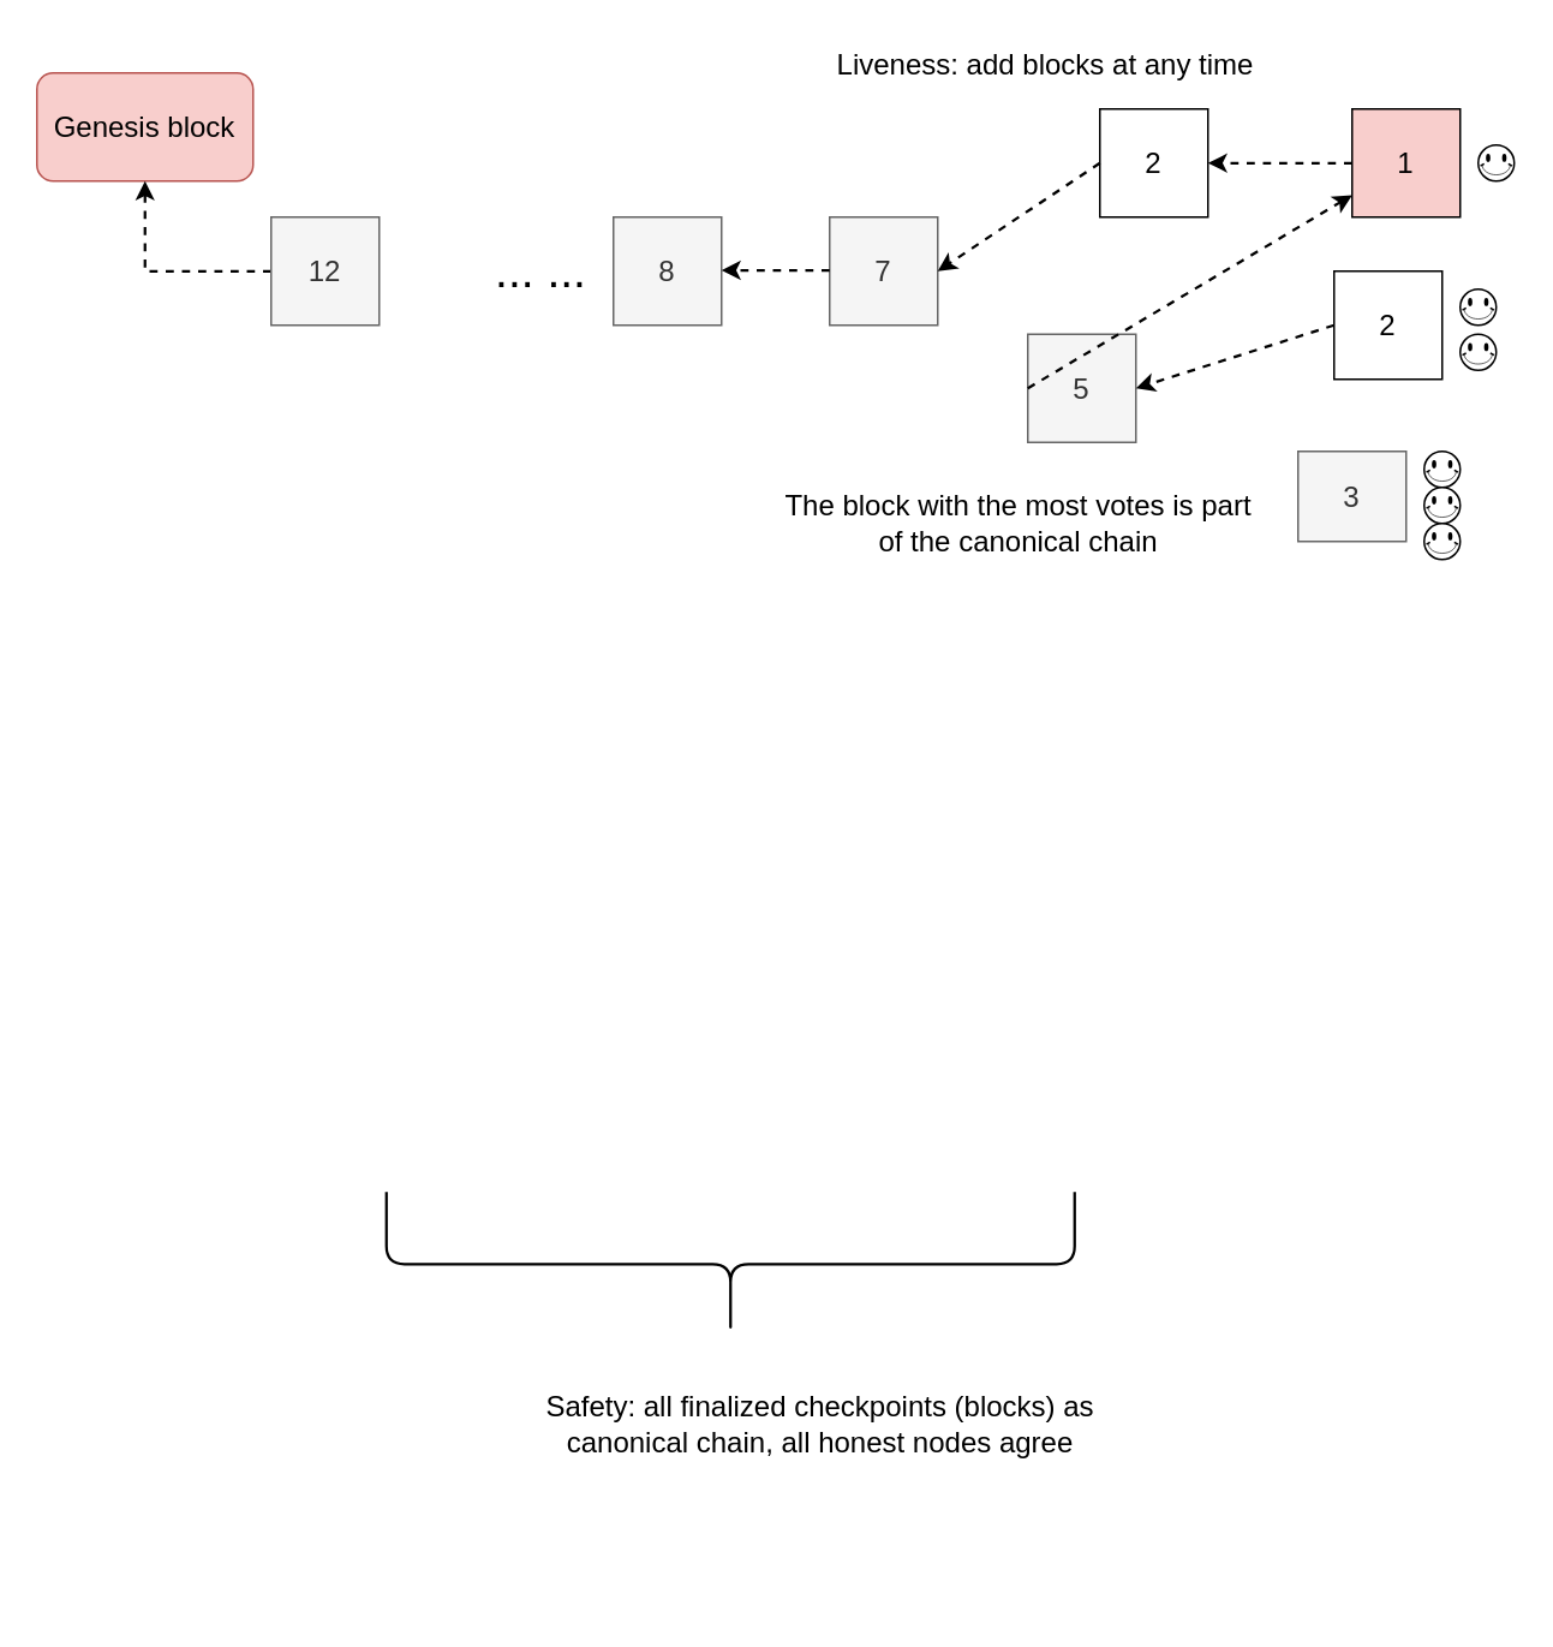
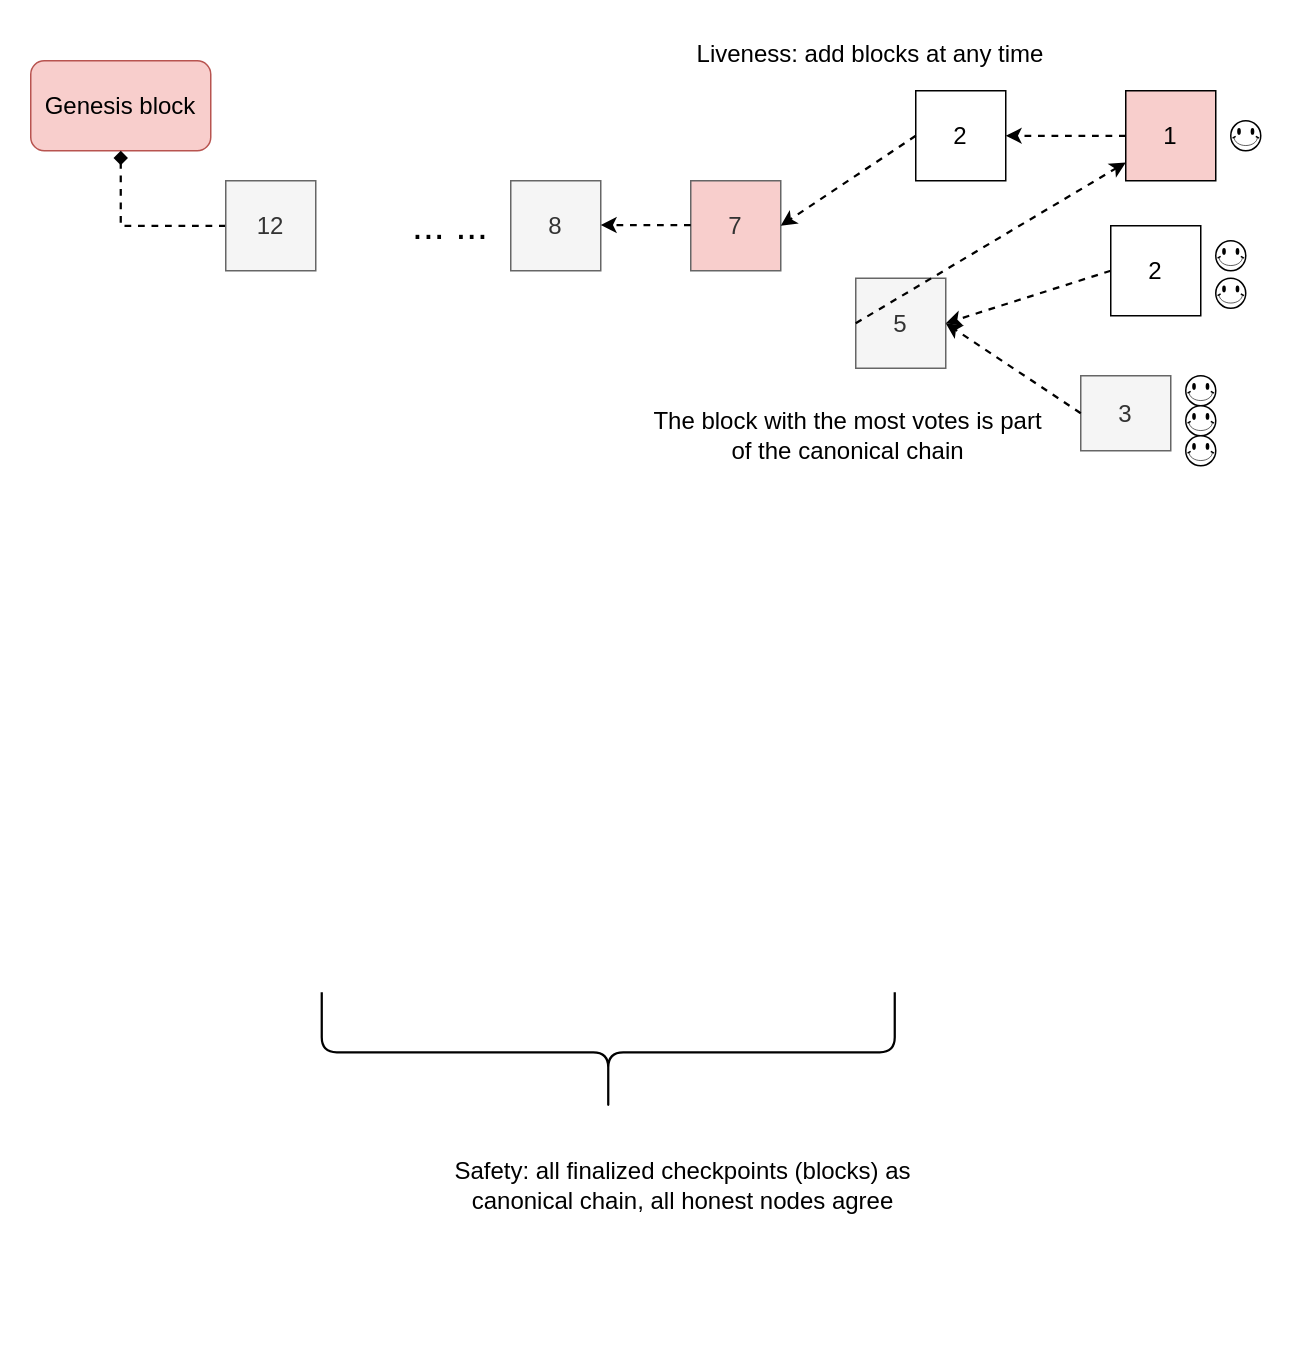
- <mxCell id="3" value="" style="edgeStyle=orthogonalEdgeStyle;rounded=0;orthogonalLoop=1;jettySize=auto;html=1;strokeWidth=1.5;fontSize=16;dashed=1;" edge="1" parent="1" source="4" target="2"><mxGeometry relative="1" as="geometry" /></mxCell>
+ <mxCell id="3" value="" style="edgeStyle=orthogonalEdgeStyle;rounded=0;orthogonalLoop=1;jettySize=auto;html=1;strokeWidth=1.5;fontSize=16;dashed=1;endArrow=diamond;" edge="1" parent="1" source="4" target="2"><mxGeometry relative="1" as="geometry" /></mxCell>
- <mxCell id="6" value="7" style="whiteSpace=wrap;html=1;aspect=fixed;fontSize=16;fillColor=#f5f5f5;fontColor=#333333;strokeColor=#666666;" vertex="1" parent="1"><mxGeometry x="460" y="120" width="60" height="60" as="geometry" /></mxCell>
+ <mxCell id="6" value="7" style="whiteSpace=wrap;html=1;aspect=fixed;fontSize=16;fillColor=#f8cecc;fontColor=#333333;strokeColor=#666666;" vertex="1" parent="1"><mxGeometry x="460" y="120" width="60" height="60" as="geometry" /></mxCell>
+ <mxCell id="18" value="" style="endArrow=classic;html=1;rounded=0;dashed=1;strokeWidth=1.5;fontSize=16;entryX=1;entryY=0.5;entryDx=0;entryDy=0;exitX=0;exitY=0.5;exitDx=0;exitDy=0;" edge="1" parent="1" source="11" target="10"><mxGeometry width="50" height="50" relative="1" as="geometry"><mxPoint x="730" y="210" as="sourcePoint" /><mxPoint x="640" y="225" as="targetPoint" /></mxGeometry></mxCell>
